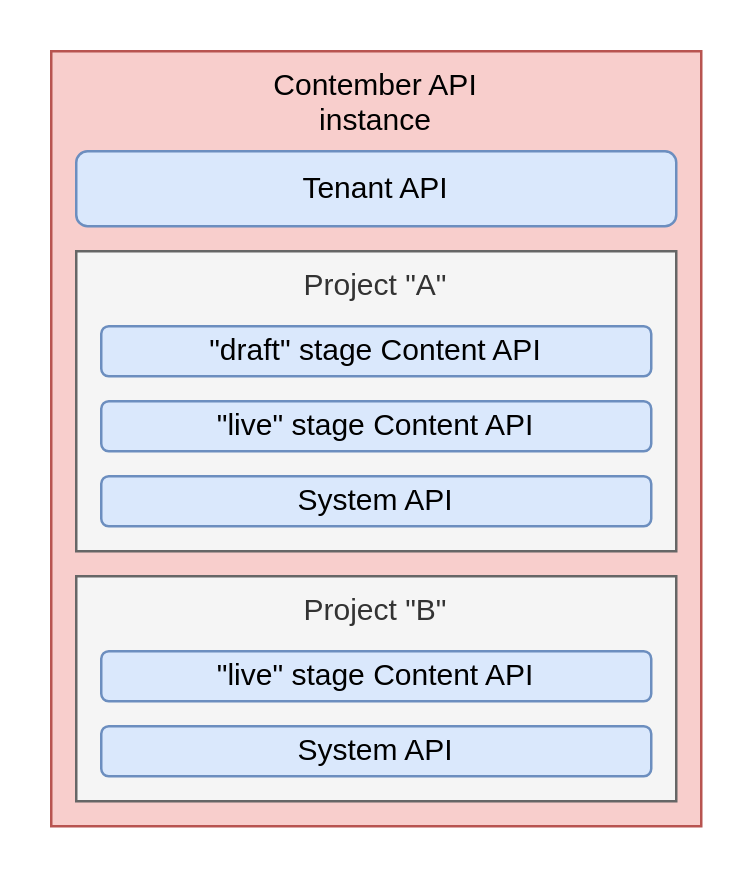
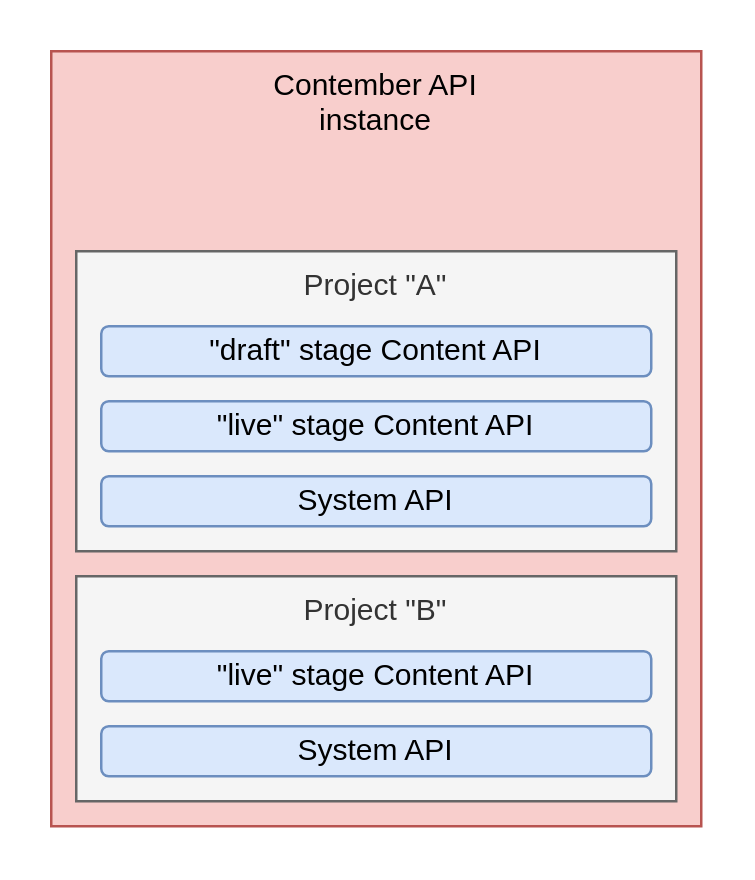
- <mxCell id="3" value="Tenant API" style="rounded=1;whiteSpace=wrap;html=1;fillColor=#dae8fc;strokeColor=#6c8ebf;" vertex="1" parent="1"><mxGeometry x="30" y="60" width="240" height="30" as="geometry" /></mxCell>
